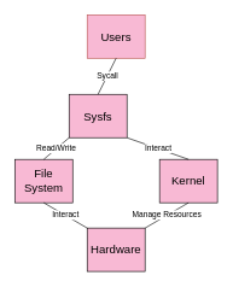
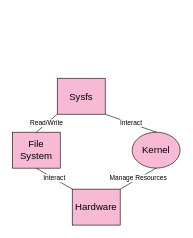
- <mxCell id="2" value="&lt;font style=&quot;font-size: 16px;&quot;&gt;Users&lt;/font&gt;" style="rounded=0;whiteSpace=wrap;html=1;fillColor=#F8B9D4;strokeColor=#b85450;" vertex="1" parent="1"><mxGeometry x="120" y="20" width="80" height="60" as="geometry" /></mxCell>
- <mxCell id="11" value="Sycall" style="endArrow=none;html=1;rounded=0;entryX=0.5;entryY=1;entryDx=0;entryDy=0;exitX=0.5;exitY=0;exitDx=0;exitDy=0;" edge="1" parent="1" source="3" target="2"><mxGeometry width="50" height="50" relative="1" as="geometry"><mxPoint x="80" y="240" as="sourcePoint" /><mxPoint x="130" y="190" as="targetPoint" /></mxGeometry></mxCell>
- <mxCell id="4" value="&lt;font style=&quot;font-size: 16px;&quot;&gt;Kernel&lt;/font&gt;" style="rounded=0;whiteSpace=wrap;html=1;fillColor=#F8B9D4;" vertex="1" parent="1"><mxGeometry x="220" y="220" width="80" height="60" as="geometry" /></mxCell>
+ <mxCell id="4" value="&lt;font style=&quot;font-size: 16px;&quot;&gt;Kernel&lt;/font&gt;" style="ellipse;whiteSpace=wrap;html=1;fillColor=#F8B9D4;" vertex="1" parent="1"><mxGeometry x="220" y="220" width="80" height="60" as="geometry" /></mxCell>
